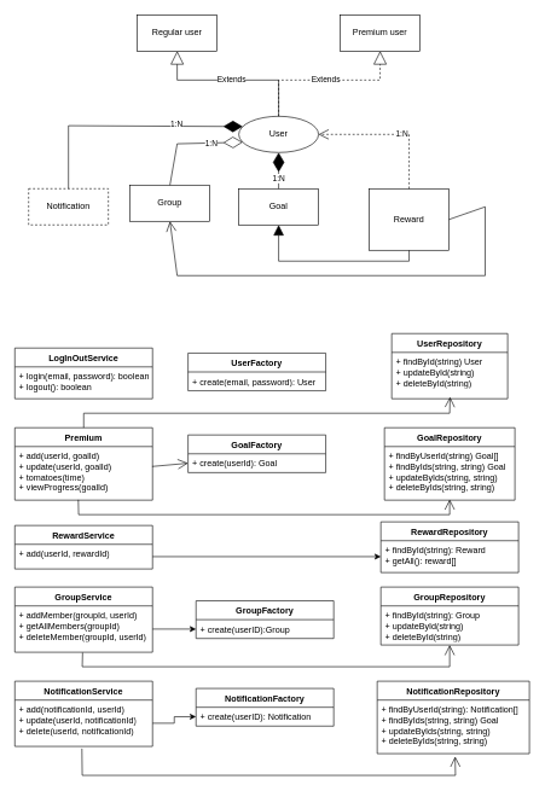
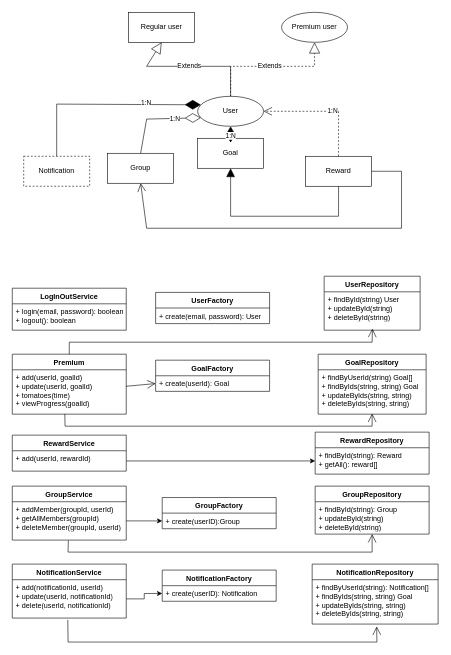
- <mxCell id="7" value="Regular user" style="html=1;whiteSpace=wrap;" vertex="1" parent="1"><mxGeometry x="189" y="20" width="110" height="50" as="geometry" /></mxCell>
+ <mxCell id="7" value="Regular user" style="html=1;whiteSpace=wrap;" vertex="1" parent="1"><mxGeometry x="214" y="20" width="110" height="50" as="geometry" /></mxCell>
- <mxCell id="8" value="Premium user" style="html=1;whiteSpace=wrap;" vertex="1" parent="1"><mxGeometry x="469" y="20" width="110" height="50" as="geometry" /></mxCell>
+ <mxCell id="8" value="Premium user" style="ellipse;html=1;whiteSpace=wrap;" vertex="1" parent="1"><mxGeometry x="469" y="20" width="110" height="50" as="geometry" /></mxCell>
- <mxCell id="3" value="Goal" style="html=1;whiteSpace=wrap;" vertex="1" parent="1"><mxGeometry x="329" y="260" width="110" height="50" as="geometry" /></mxCell>
+ <mxCell id="3" value="Goal" style="html=1;whiteSpace=wrap;" vertex="1" parent="1"><mxGeometry x="329" y="230" width="110" height="50" as="geometry" /></mxCell>
- <mxCell id="5" value="Reward" style="html=1;whiteSpace=wrap;" vertex="1" parent="1"><mxGeometry x="509" y="260" width="110" height="85" as="geometry" /></mxCell>
+ <mxCell id="5" value="Reward" style="html=1;whiteSpace=wrap;" vertex="1" parent="1"><mxGeometry x="509" y="260" width="110" height="50" as="geometry" /></mxCell>
